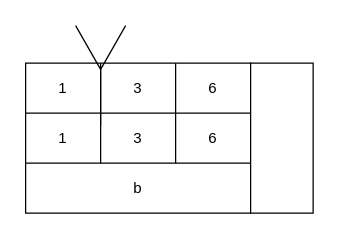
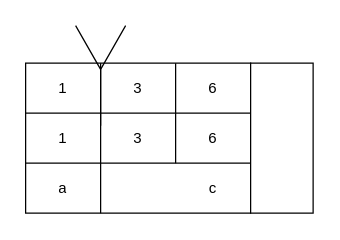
+ <mxCell id="12" value="a" style="shape=partialRectangle;html=1;whiteSpace=wrap;connectable=0;fillColor=none;top=0;left=0;bottom=0;right=0;overflow=hidden;pointerEvents=1;" parent="11" vertex="1"><mxGeometry width="60" height="40" as="geometry"><mxRectangle width="60" height="40" as="alternateBounds" /></mxGeometry></mxCell>
- <mxCell id="13" value="b" style="shape=partialRectangle;html=1;whiteSpace=wrap;connectable=0;fillColor=none;top=0;left=0;bottom=0;right=0;overflow=hidden;pointerEvents=1;" parent="11" vertex="1"><mxGeometry x="60" width="60" height="40" as="geometry"><mxRectangle width="60" height="40" as="alternateBounds" /></mxGeometry></mxCell>
+ <mxCell id="14" value="c" style="shape=partialRectangle;html=1;whiteSpace=wrap;connectable=0;fillColor=none;top=0;left=0;bottom=0;right=0;overflow=hidden;pointerEvents=1;" parent="11" vertex="1"><mxGeometry x="120" width="60" height="40" as="geometry"><mxRectangle width="60" height="40" as="alternateBounds" /></mxGeometry></mxCell>
